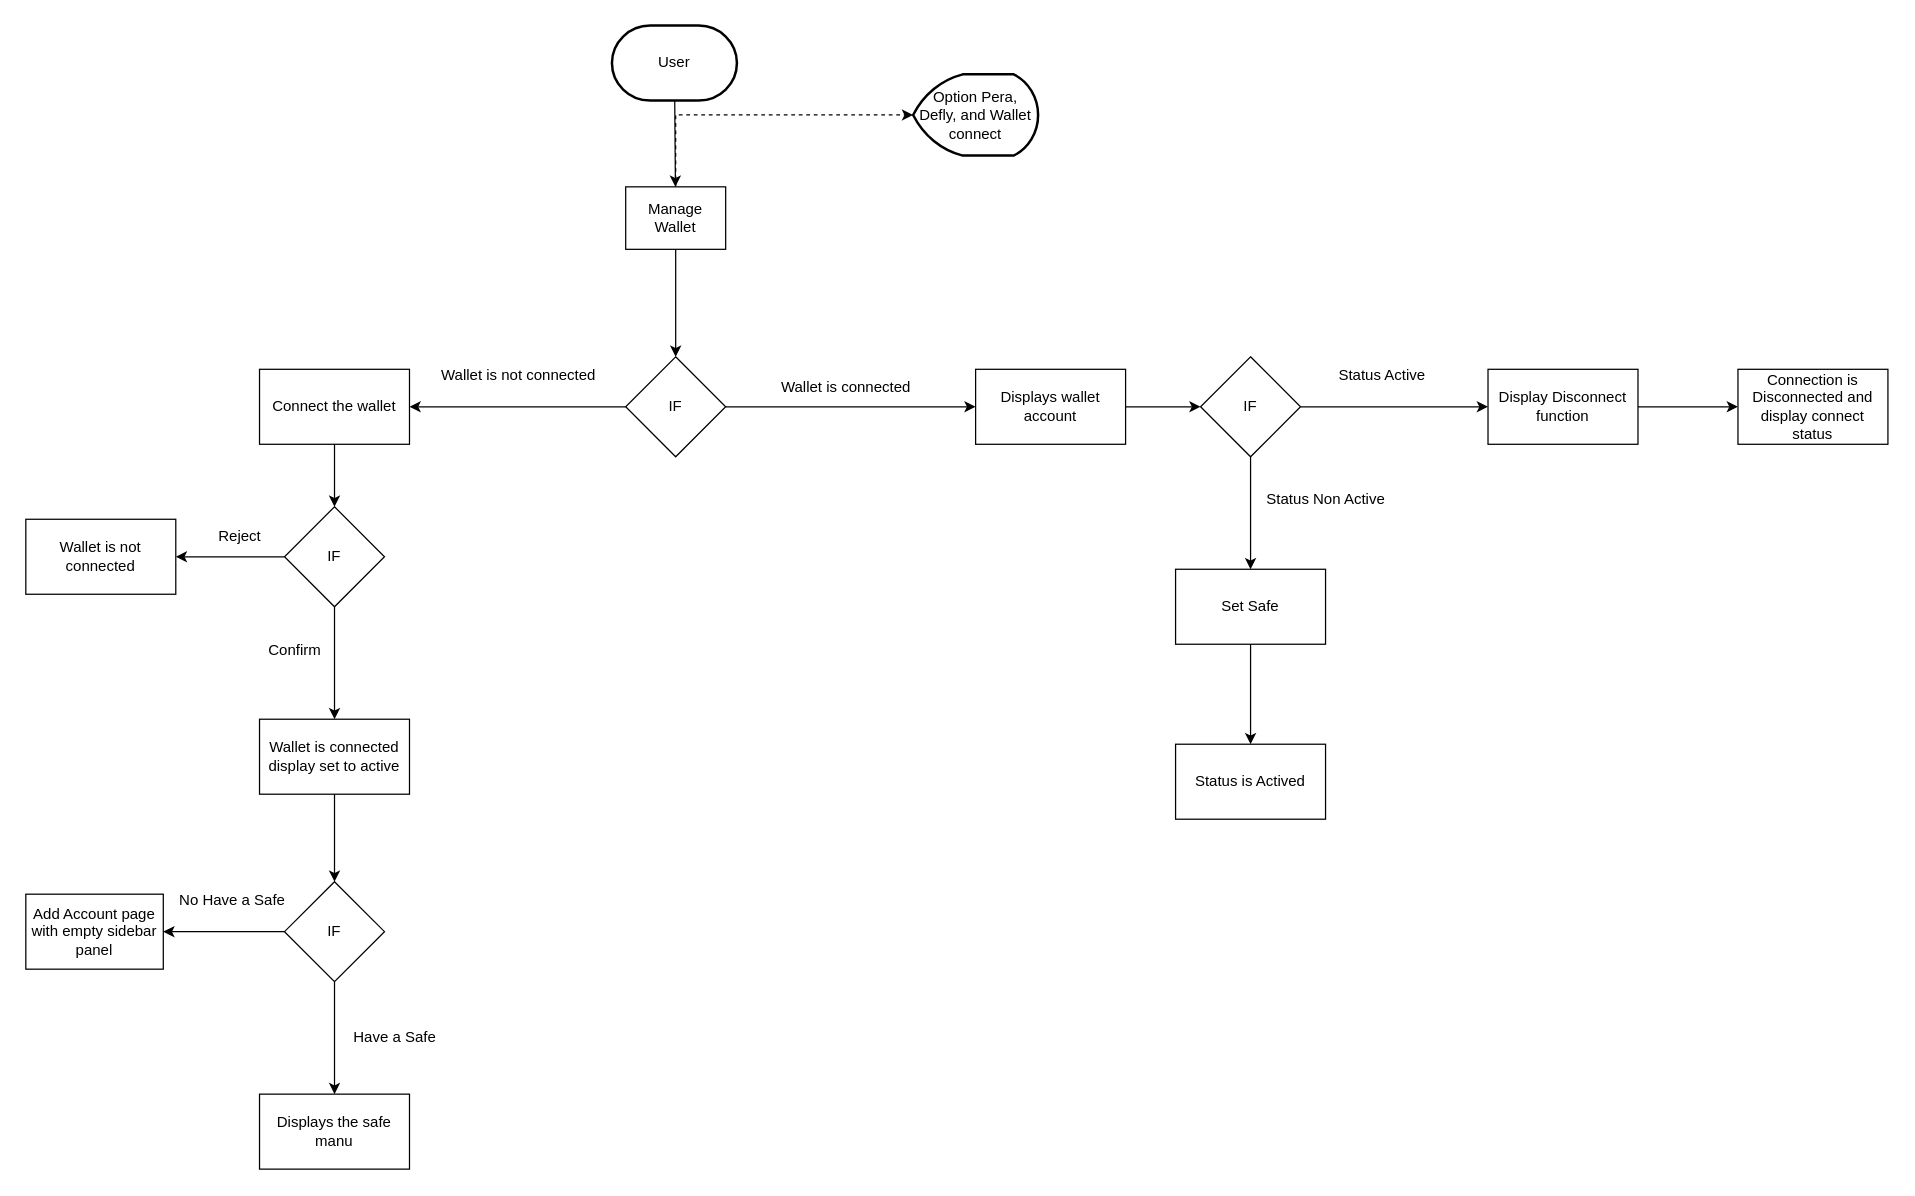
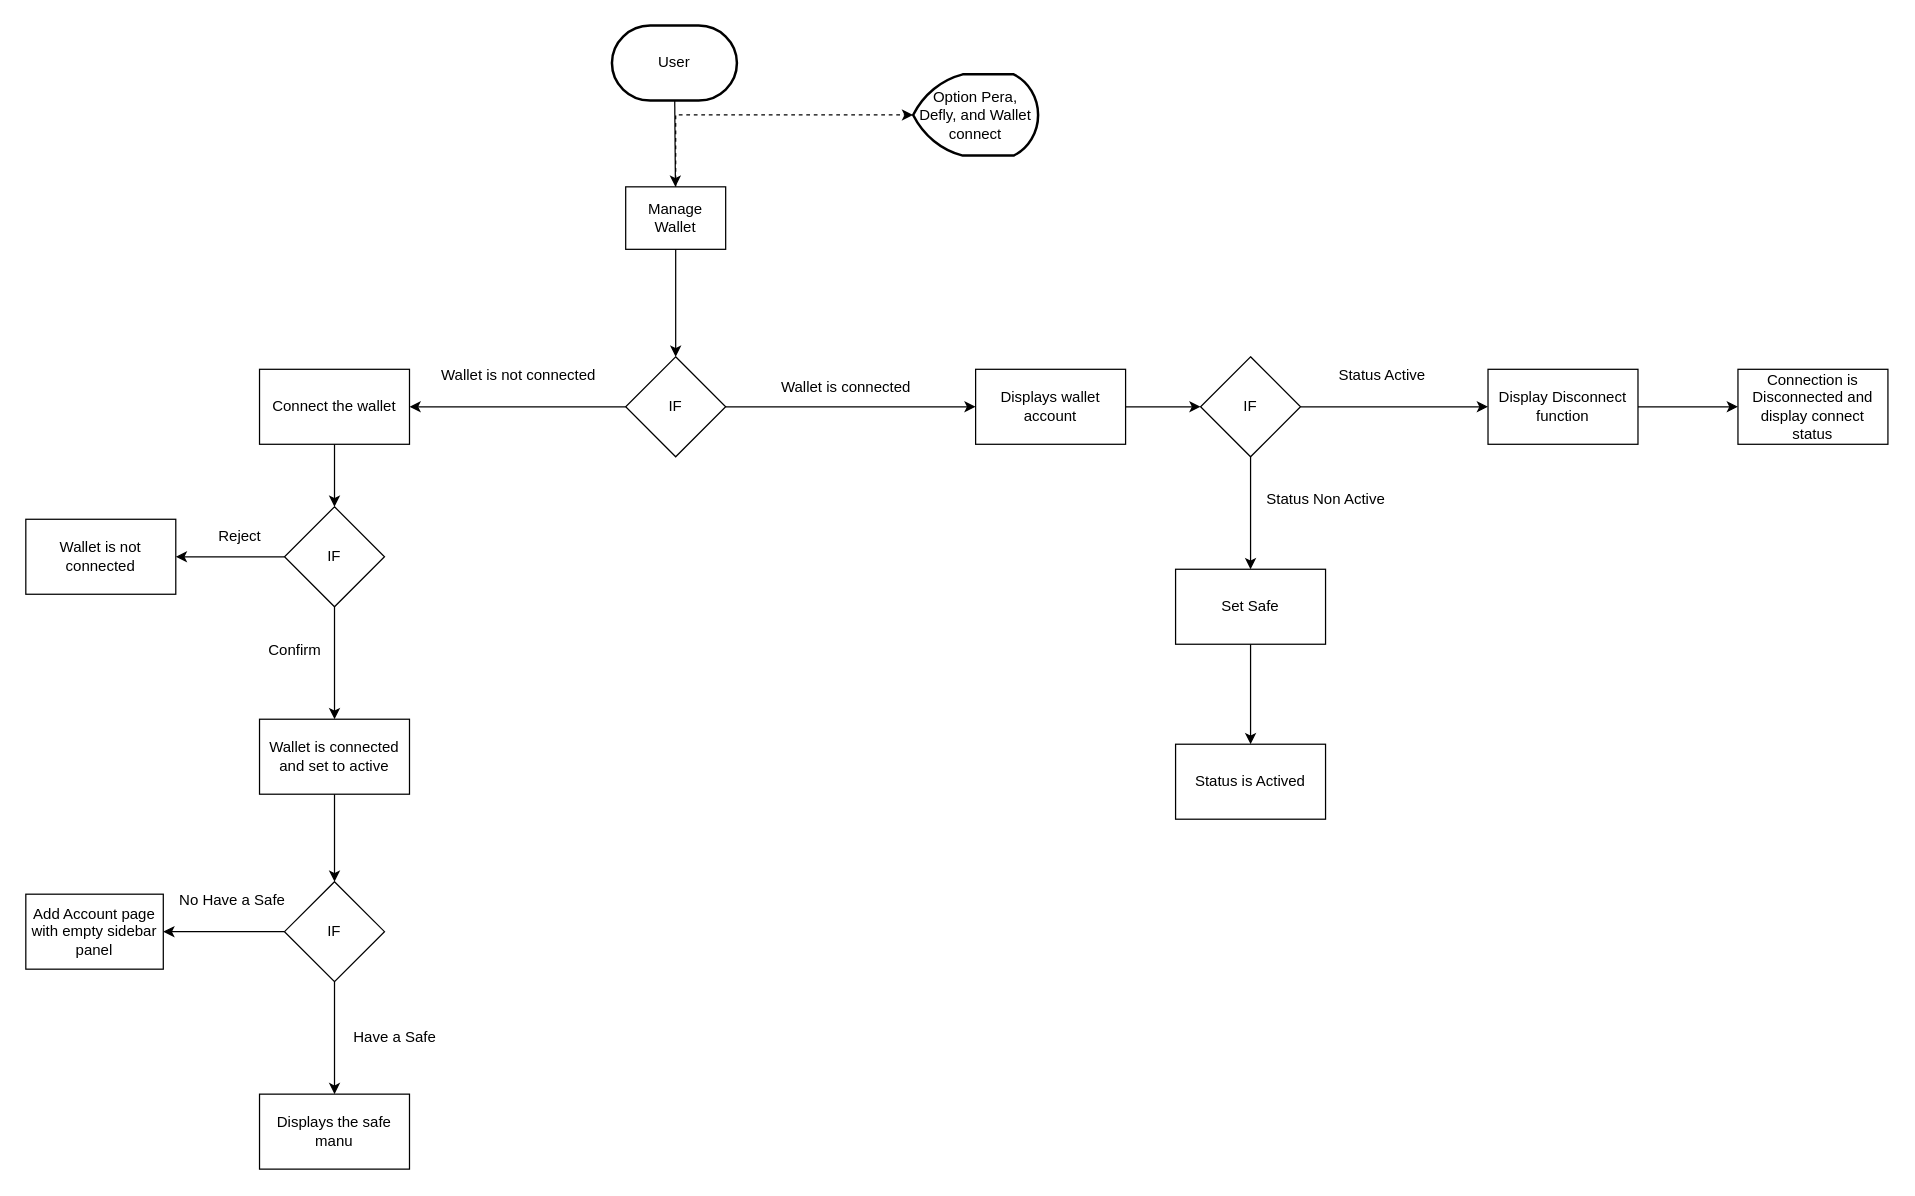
- <mxCell id="15" value="Wallet is connected display set to active" style="whiteSpace=wrap;html=1;rounded=0;" parent="1" vertex="1"><mxGeometry x="207" y="575" width="120" height="60" as="geometry" /></mxCell>
+ <mxCell id="15" value="Wallet is connected and set to active" style="whiteSpace=wrap;html=1;rounded=0;" parent="1" vertex="1"><mxGeometry x="207" y="575" width="120" height="60" as="geometry" /></mxCell>
